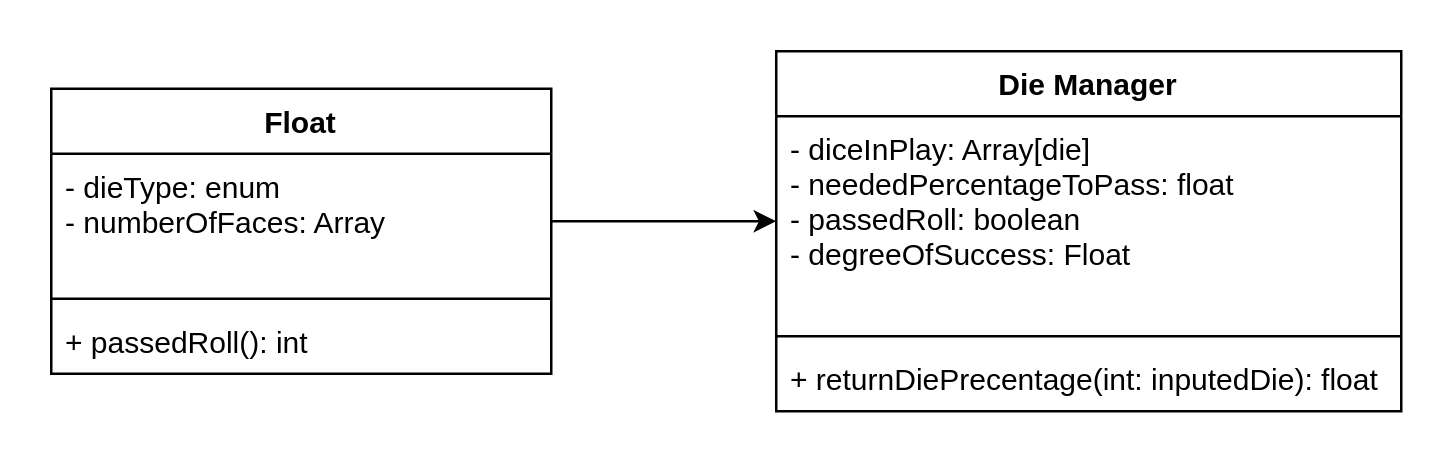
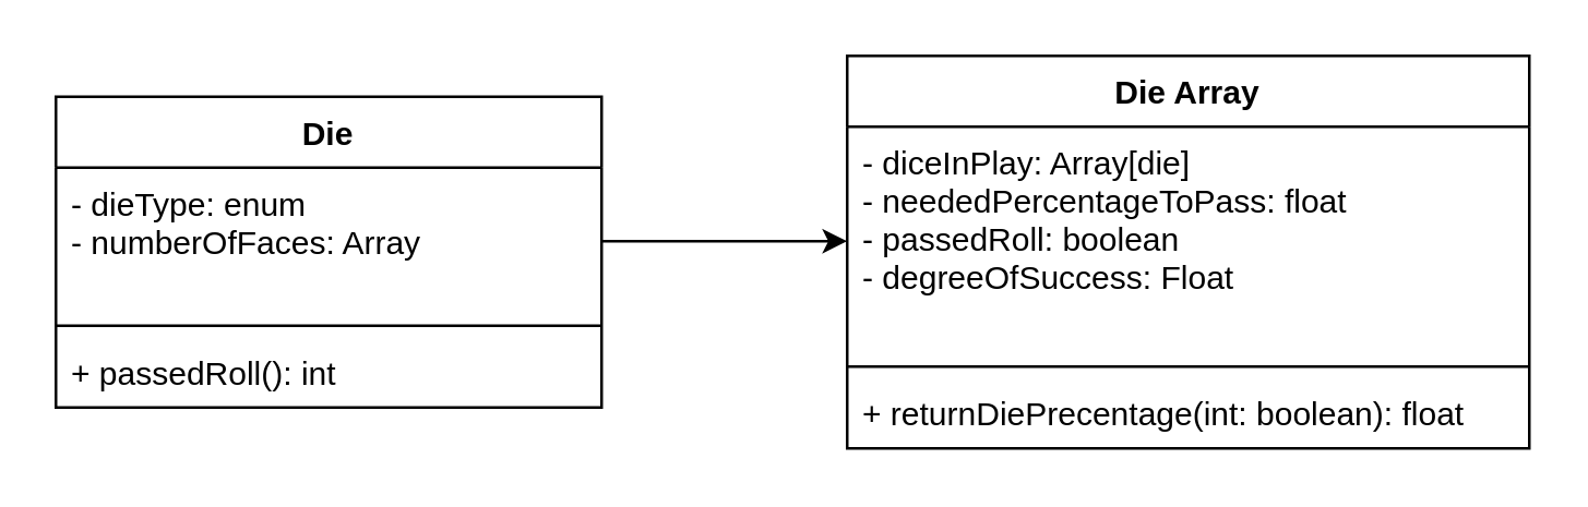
- <mxCell id="7" value="Die Manager" style="swimlane;fontStyle=1;align=center;verticalAlign=top;childLayout=stackLayout;horizontal=1;startSize=26;horizontalStack=0;resizeParent=1;resizeParentMax=0;resizeLast=0;collapsible=1;marginBottom=0;" vertex="1" parent="1"><mxGeometry x="310" y="20" width="250" height="144" as="geometry" /></mxCell>
+ <mxCell id="7" value="Die Array" style="swimlane;fontStyle=1;align=center;verticalAlign=top;childLayout=stackLayout;horizontal=1;startSize=26;horizontalStack=0;resizeParent=1;resizeParentMax=0;resizeLast=0;collapsible=1;marginBottom=0;" vertex="1" parent="1"><mxGeometry x="310" y="20" width="250" height="144" as="geometry" /></mxCell>
- <mxCell id="2" value="Float" style="swimlane;fontStyle=1;align=center;verticalAlign=top;childLayout=stackLayout;horizontal=1;startSize=26;horizontalStack=0;resizeParent=1;resizeParentMax=0;resizeLast=0;collapsible=1;marginBottom=0;" vertex="1" parent="1"><mxGeometry x="20" y="35" width="200" height="114" as="geometry" /></mxCell>
+ <mxCell id="2" value="Die" style="swimlane;fontStyle=1;align=center;verticalAlign=top;childLayout=stackLayout;horizontal=1;startSize=26;horizontalStack=0;resizeParent=1;resizeParentMax=0;resizeLast=0;collapsible=1;marginBottom=0;" vertex="1" parent="1"><mxGeometry x="20" y="35" width="200" height="114" as="geometry" /></mxCell>
- <mxCell id="10" value="+ returnDiePrecentage(int: inputedDie): float" style="text;strokeColor=none;fillColor=none;align=left;verticalAlign=top;spacingLeft=4;spacingRight=4;overflow=hidden;rotatable=0;points=[[0,0.5],[1,0.5]];portConstraint=eastwest;" vertex="1" parent="7"><mxGeometry y="118" width="250" height="26" as="geometry" /></mxCell>
+ <mxCell id="10" value="+ returnDiePrecentage(int: boolean): float" style="text;strokeColor=none;fillColor=none;align=left;verticalAlign=top;spacingLeft=4;spacingRight=4;overflow=hidden;rotatable=0;points=[[0,0.5],[1,0.5]];portConstraint=eastwest;" vertex="1" parent="7"><mxGeometry y="118" width="250" height="26" as="geometry" /></mxCell>
